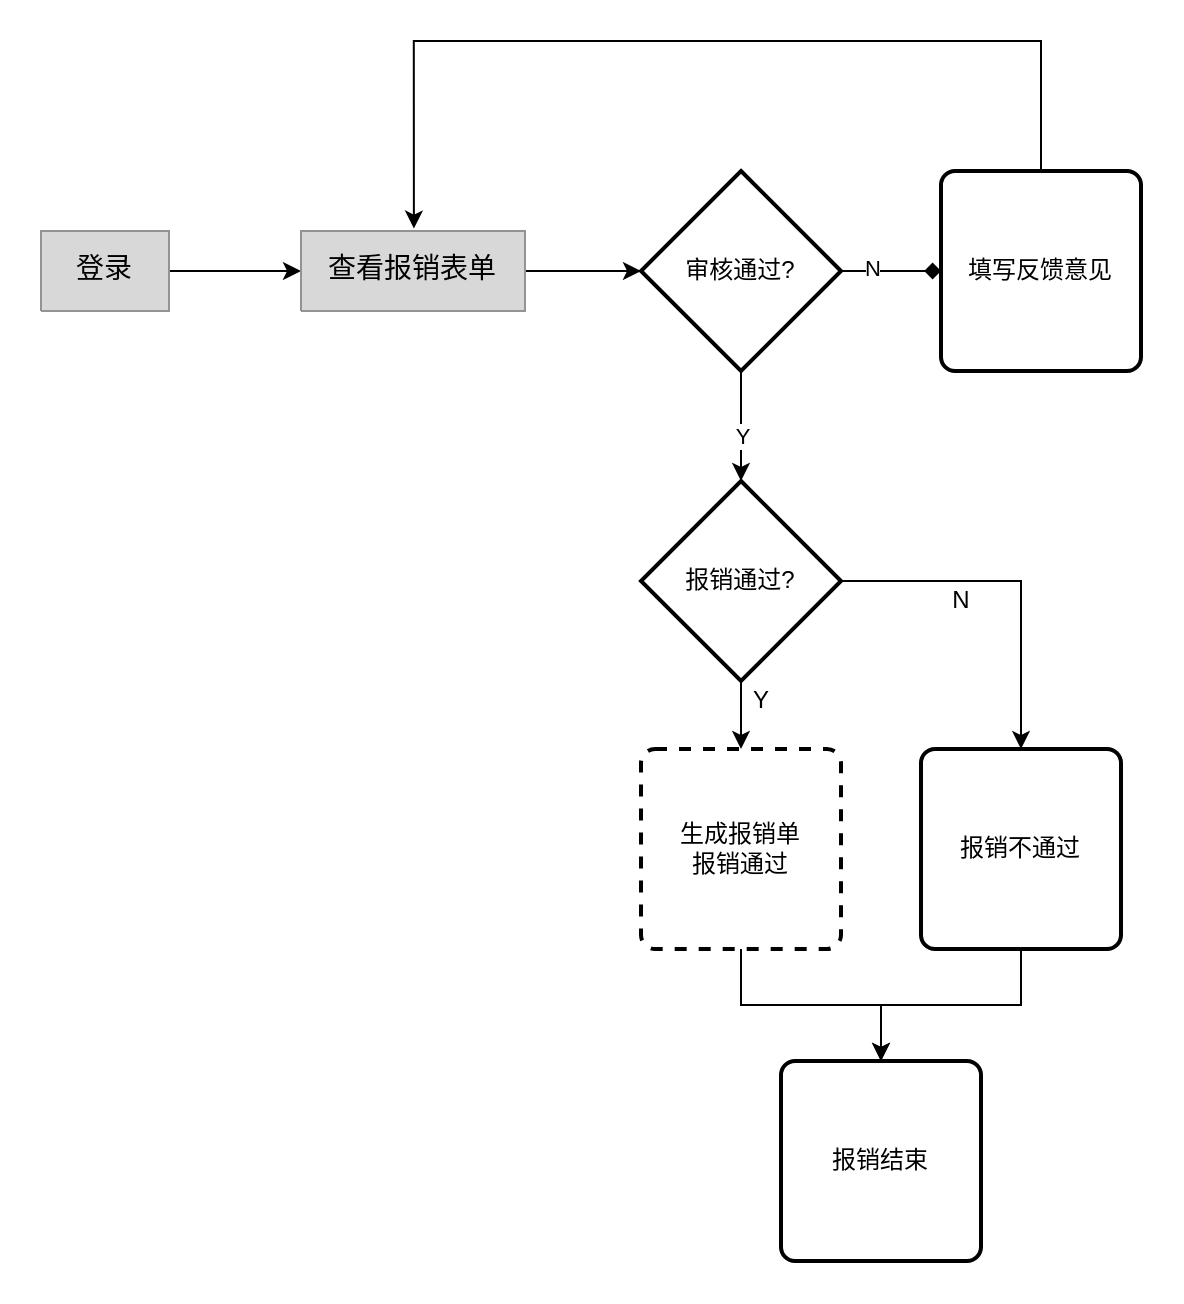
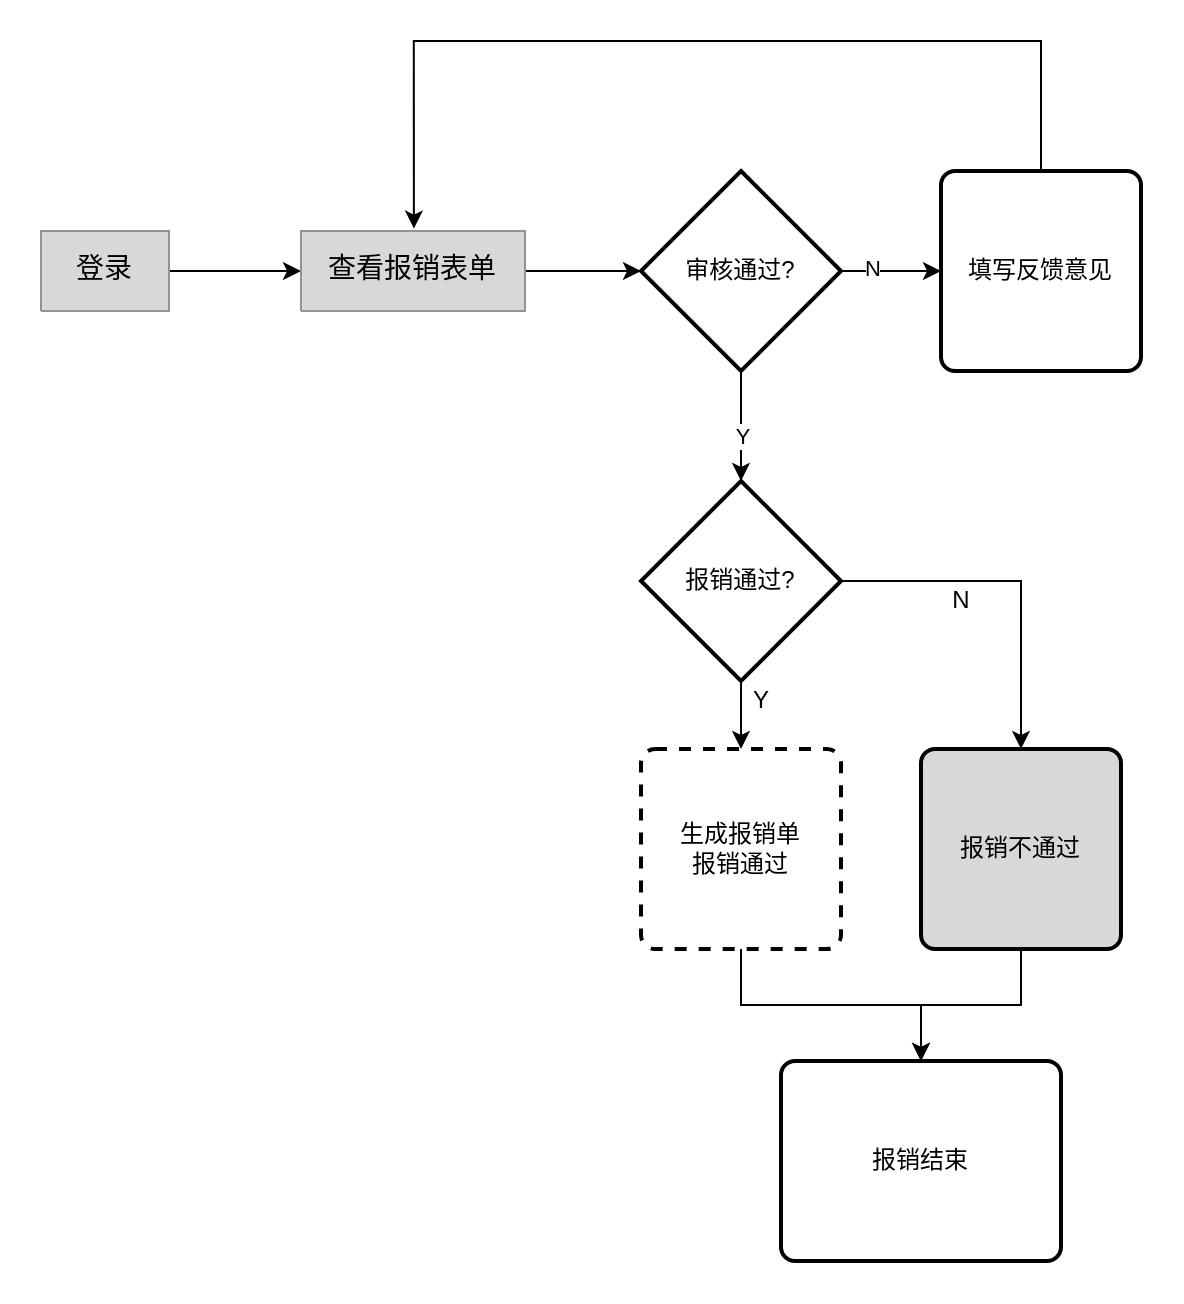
- <mxCell id="9" style="edgeStyle=orthogonalEdgeStyle;rounded=0;orthogonalLoop=1;jettySize=auto;html=1;entryX=0;entryY=0.5;entryDx=0;entryDy=0;endArrow=diamond;" edge="1" parent="1" source="11" target="13"><mxGeometry relative="1" as="geometry"><Array as="points"><mxPoint x="440" y="135" /><mxPoint x="440" y="135" /></Array></mxGeometry></mxCell>
+ <mxCell id="9" style="edgeStyle=orthogonalEdgeStyle;rounded=0;orthogonalLoop=1;jettySize=auto;html=1;entryX=0;entryY=0.5;entryDx=0;entryDy=0;" edge="1" parent="1" source="11" target="13"><mxGeometry relative="1" as="geometry"><Array as="points"><mxPoint x="440" y="135" /><mxPoint x="440" y="135" /></Array></mxGeometry></mxCell>
- <mxCell id="20" value="报销不通过" style="rounded=1;whiteSpace=wrap;html=1;absoluteArcSize=1;arcSize=14;strokeWidth=2;" vertex="1" parent="1"><mxGeometry x="460" y="374" width="100" height="100" as="geometry" /></mxCell>
+ <mxCell id="20" value="报销不通过" style="rounded=1;whiteSpace=wrap;html=1;absoluteArcSize=1;arcSize=14;strokeWidth=2;fillColor=#d8d8d8;" vertex="1" parent="1"><mxGeometry x="460" y="374" width="100" height="100" as="geometry" /></mxCell>
- <mxCell id="21" value="报销结束" style="rounded=1;whiteSpace=wrap;html=1;absoluteArcSize=1;arcSize=14;strokeWidth=2;" vertex="1" parent="1"><mxGeometry x="390" y="530" width="100" height="100" as="geometry" /></mxCell>
+ <mxCell id="21" value="报销结束" style="rounded=1;whiteSpace=wrap;html=1;absoluteArcSize=1;arcSize=14;strokeWidth=2;" vertex="1" parent="1"><mxGeometry x="390" y="530" width="140" height="100" as="geometry" /></mxCell>
